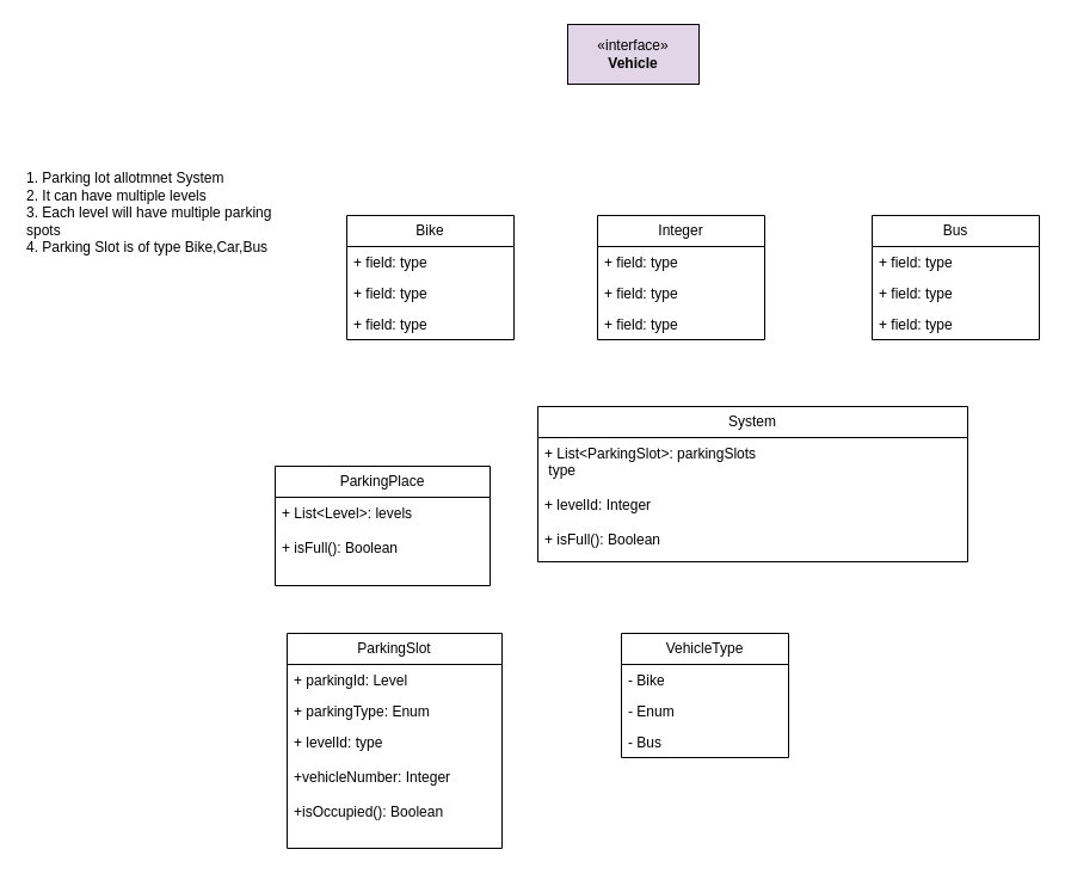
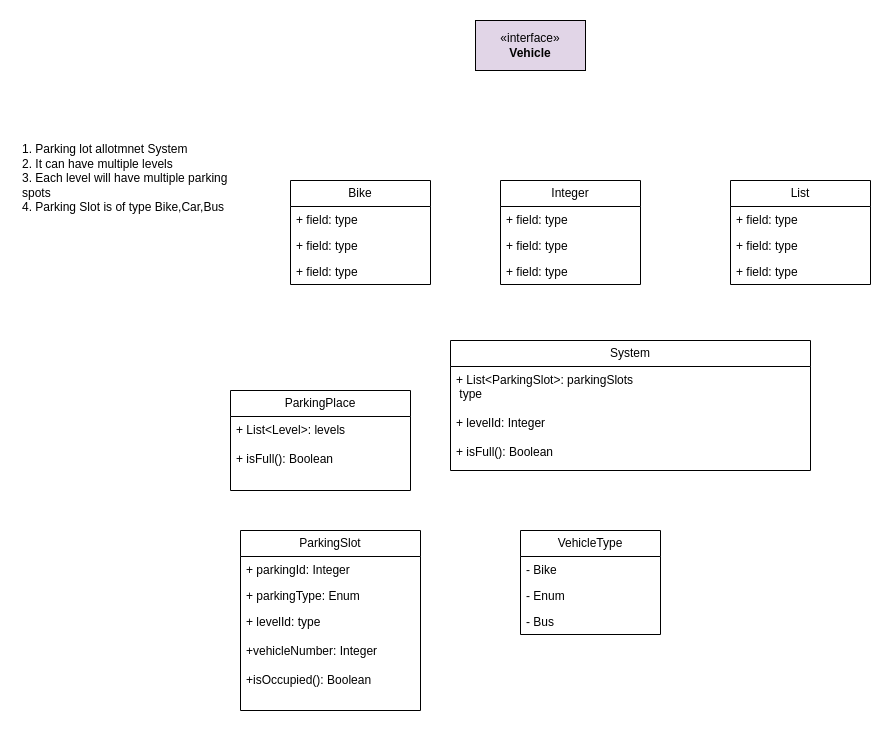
- <mxCell id="10" value="Bus" style="swimlane;fontStyle=0;childLayout=stackLayout;horizontal=1;startSize=26;fillColor=none;horizontalStack=0;resizeParent=1;resizeParentMax=0;resizeLast=0;collapsible=1;marginBottom=0;whiteSpace=wrap;html=1;" vertex="1" parent="1"><mxGeometry x="730" y="180" width="140" height="104" as="geometry" /></mxCell>
+ <mxCell id="10" value="List" style="swimlane;fontStyle=0;childLayout=stackLayout;horizontal=1;startSize=26;fillColor=none;horizontalStack=0;resizeParent=1;resizeParentMax=0;resizeLast=0;collapsible=1;marginBottom=0;whiteSpace=wrap;html=1;" vertex="1" parent="1"><mxGeometry x="730" y="180" width="140" height="104" as="geometry" /></mxCell>
- <mxCell id="21" value="+ parkingId: Level" style="text;strokeColor=none;fillColor=none;align=left;verticalAlign=top;spacingLeft=4;spacingRight=4;overflow=hidden;rotatable=0;points=[[0,0.5],[1,0.5]];portConstraint=eastwest;whiteSpace=wrap;html=1;" vertex="1" parent="20"><mxGeometry y="26" width="180" height="26" as="geometry" /></mxCell>
+ <mxCell id="21" value="+ parkingId: Integer" style="text;strokeColor=none;fillColor=none;align=left;verticalAlign=top;spacingLeft=4;spacingRight=4;overflow=hidden;rotatable=0;points=[[0,0.5],[1,0.5]];portConstraint=eastwest;whiteSpace=wrap;html=1;" vertex="1" parent="20"><mxGeometry y="26" width="180" height="26" as="geometry" /></mxCell>
